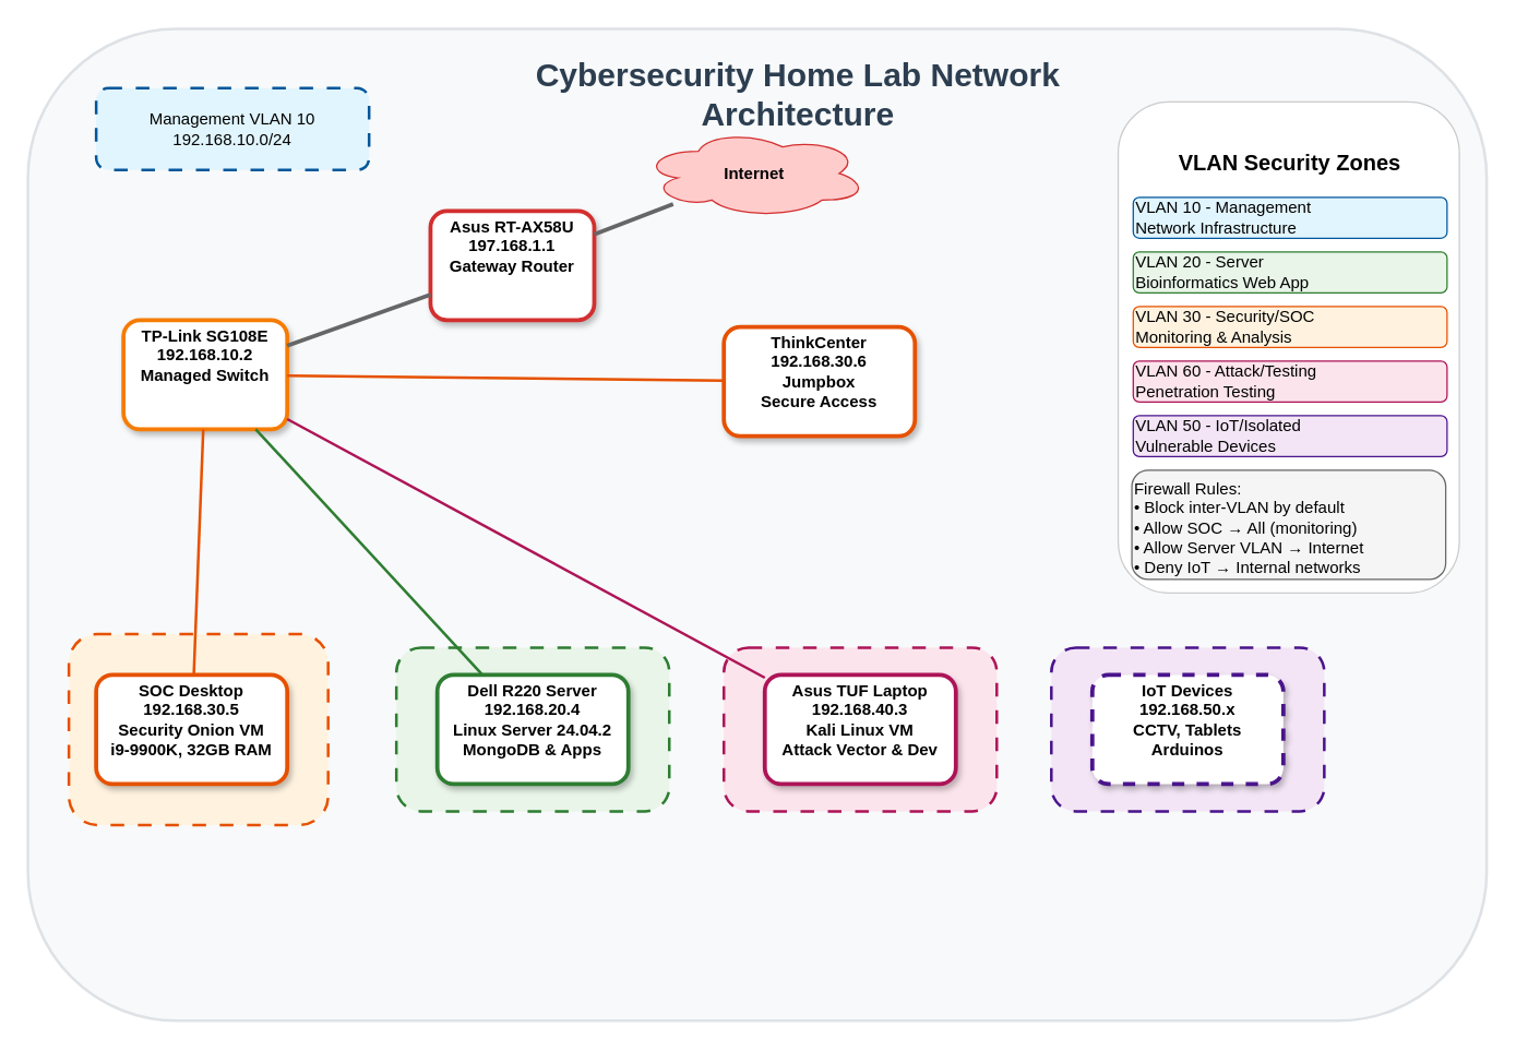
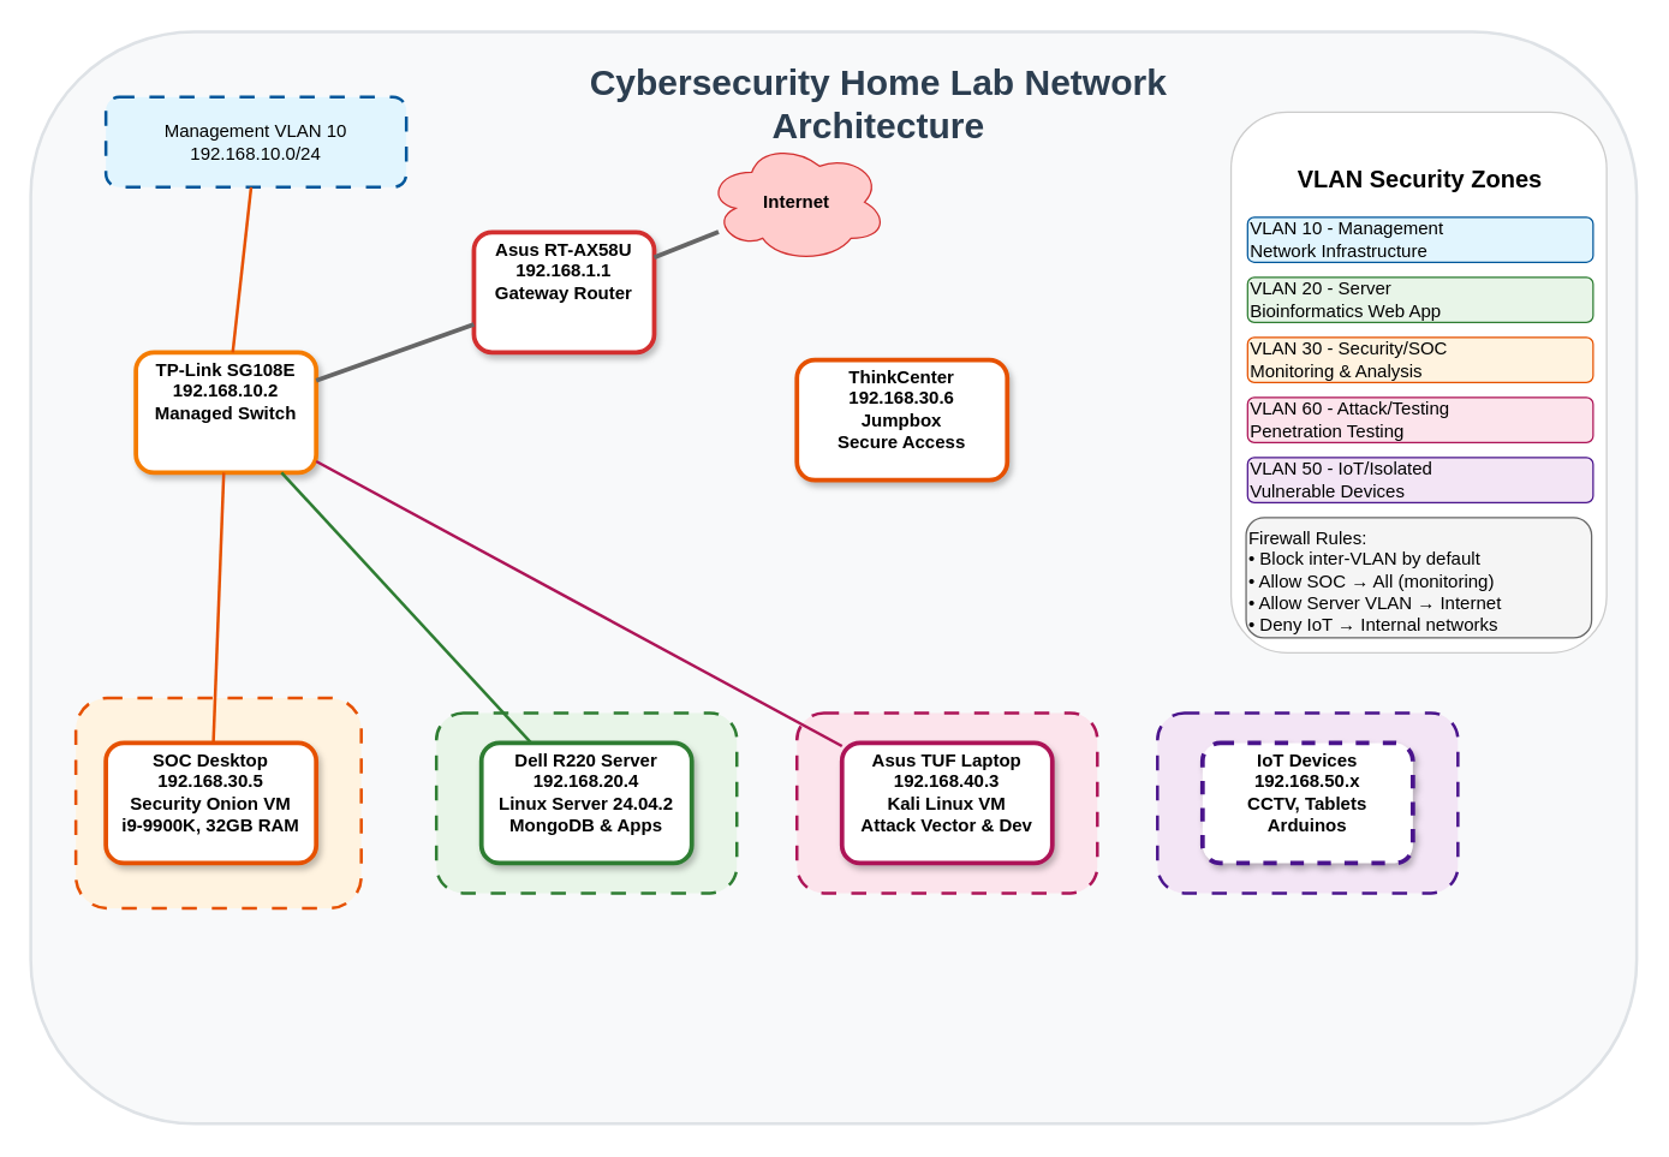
- <mxCell id="4" value="Internet" style="ellipse;shape=cloud;whiteSpace=wrap;html=1;fillColor=#ffcccc;strokeColor=#d32f2f;fontStyle=1;" vertex="1" parent="1"><mxGeometry x="470" y="94" width="165" height="65" as="geometry" /></mxCell>
+ <mxCell id="4" value="Internet" style="ellipse;shape=cloud;whiteSpace=wrap;html=1;fillColor=#ffcccc;strokeColor=#d32f2f;fontStyle=1;" vertex="1" parent="1"><mxGeometry x="470" y="94" width="120" height="80" as="geometry" /></mxCell>
- <mxCell id="10" value="&lt;div&gt;&lt;span style=&quot;background-color: transparent; color: light-dark(rgb(0, 0, 0), rgb(237, 237, 237));&quot;&gt;Asus RT-AX58U&lt;/span&gt;&lt;/div&gt;197.168.1.1&lt;br&gt;Gateway Router" style="fontColor=#000000;fontStyle=1;verticalAlign=top;align=center;spacingTop=-2;fillColor=#FFFFFF;rounded=1;whiteSpace=wrap;html=1;strokeColor=#d32f2f;strokeWidth=3;shadow=1;" vertex="1" parent="1"><mxGeometry x="315" y="154" width="120" height="80" as="geometry" /></mxCell>
+ <mxCell id="10" value="&lt;div&gt;&lt;span style=&quot;background-color: transparent; color: light-dark(rgb(0, 0, 0), rgb(237, 237, 237));&quot;&gt;Asus RT-AX58U&lt;/span&gt;&lt;/div&gt;192.168.1.1&lt;br&gt;Gateway Router" style="fontColor=#000000;fontStyle=1;verticalAlign=top;align=center;spacingTop=-2;fillColor=#FFFFFF;rounded=1;whiteSpace=wrap;html=1;strokeColor=#d32f2f;strokeWidth=3;shadow=1;" vertex="1" parent="1"><mxGeometry x="315" y="154" width="120" height="80" as="geometry" /></mxCell>
- <mxCell id="20" value="" style="endArrow=none;html=1;strokeWidth=2;strokeColor=#e65100;" edge="1" parent="1" source="11" target="13"><mxGeometry width="50" height="50" relative="1" as="geometry"><mxPoint x="160" y="394" as="sourcePoint" /><mxPoint x="140" y="594" as="targetPoint" /></mxGeometry></mxCell>
+ <mxCell id="20" value="" style="endArrow=none;html=1;strokeWidth=2;strokeColor=#e65100;" edge="1" parent="1" source="11" target="5"><mxGeometry width="50" height="50" relative="1" as="geometry"><mxPoint x="160" y="394" as="sourcePoint" /><mxPoint x="140" y="594" as="targetPoint" /></mxGeometry></mxCell>
